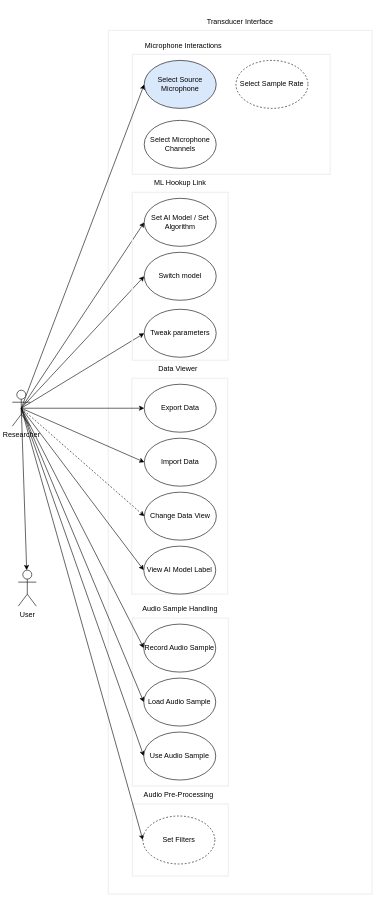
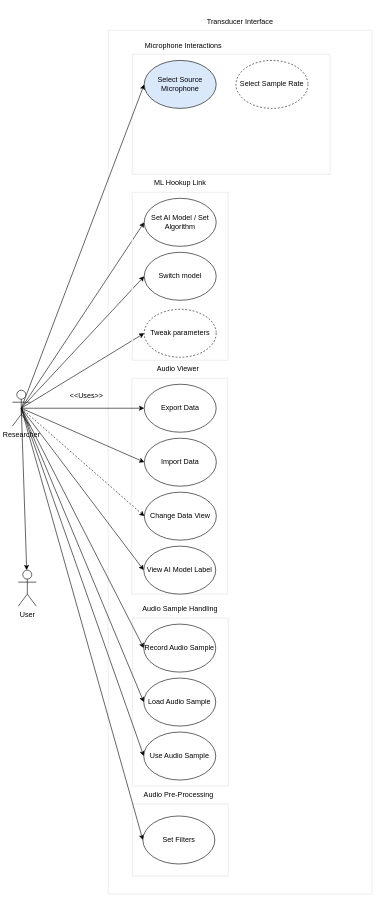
- <mxCell id="24" value="Select Microphone Channels" style="ellipse;whiteSpace=wrap;html=1;" parent="1" vertex="1"><mxGeometry x="240" y="200" width="120" height="80" as="geometry" /></mxCell>
- <mxCell id="29" value="Tweak parameters" style="ellipse;whiteSpace=wrap;html=1;" parent="1" vertex="1"><mxGeometry x="240" y="515" width="120" height="80" as="geometry" /></mxCell>
+ <mxCell id="29" value="Tweak parameters" style="ellipse;whiteSpace=wrap;html=1;dashed=1;" parent="1" vertex="1"><mxGeometry x="240" y="515" width="120" height="80" as="geometry" /></mxCell>
- <mxCell id="37" value="Data Viewer" style="text;html=1;strokeColor=none;fillColor=none;align=center;verticalAlign=middle;whiteSpace=wrap;rounded=0;" parent="1" vertex="1"><mxGeometry x="215" y="600" width="162.5" height="30" as="geometry" /></mxCell>
+ <mxCell id="37" value="Audio Viewer" style="text;html=1;strokeColor=none;fillColor=none;align=center;verticalAlign=middle;whiteSpace=wrap;rounded=0;" parent="1" vertex="1"><mxGeometry x="215" y="600" width="162.5" height="30" as="geometry" /></mxCell>
+ <mxCell id="42" value="&amp;lt;&amp;lt;Uses&amp;gt;&amp;gt;" style="text;html=1;strokeColor=none;fillColor=none;align=center;verticalAlign=middle;whiteSpace=wrap;rounded=0;" parent="1" vertex="1"><mxGeometry x="114" y="645" width="60" height="30" as="geometry" /></mxCell>
- <mxCell id="40" value="Set Filters" style="ellipse;whiteSpace=wrap;html=1;dashed=1;" parent="1" vertex="1"><mxGeometry x="237.75" y="1360" width="120" height="80" as="geometry" /></mxCell>
+ <mxCell id="40" value="Set Filters" style="ellipse;whiteSpace=wrap;html=1;" parent="1" vertex="1"><mxGeometry x="237.75" y="1360" width="120" height="80" as="geometry" /></mxCell>
